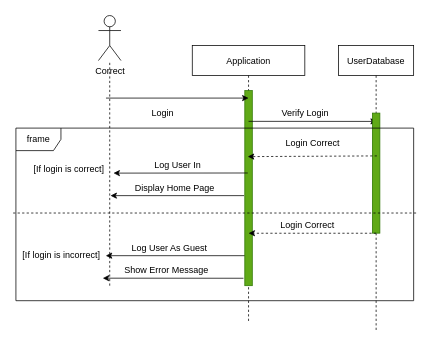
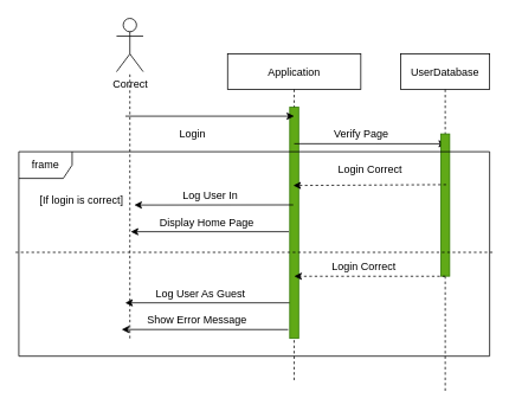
- <mxCell id="12" value="Verify Login" style="text;html=1;align=center;verticalAlign=middle;resizable=0;points=[];autosize=1;strokeColor=none;fillColor=none;" vertex="1" parent="10"><mxGeometry x="-85" y="80" width="80" height="20" as="geometry" /></mxCell>
+ <mxCell id="12" value="Verify Page" style="text;html=1;align=center;verticalAlign=middle;resizable=0;points=[];autosize=1;strokeColor=none;fillColor=none;" vertex="1" parent="10"><mxGeometry x="-85" y="80" width="80" height="20" as="geometry" /></mxCell>
- <mxCell id="27" value="[If login is incorrect]" style="text;html=1;align=center;verticalAlign=middle;resizable=0;points=[];autosize=1;strokeColor=none;fillColor=none;" vertex="1" parent="1"><mxGeometry x="20.71" y="330" width="120" height="20" as="geometry" /></mxCell>
